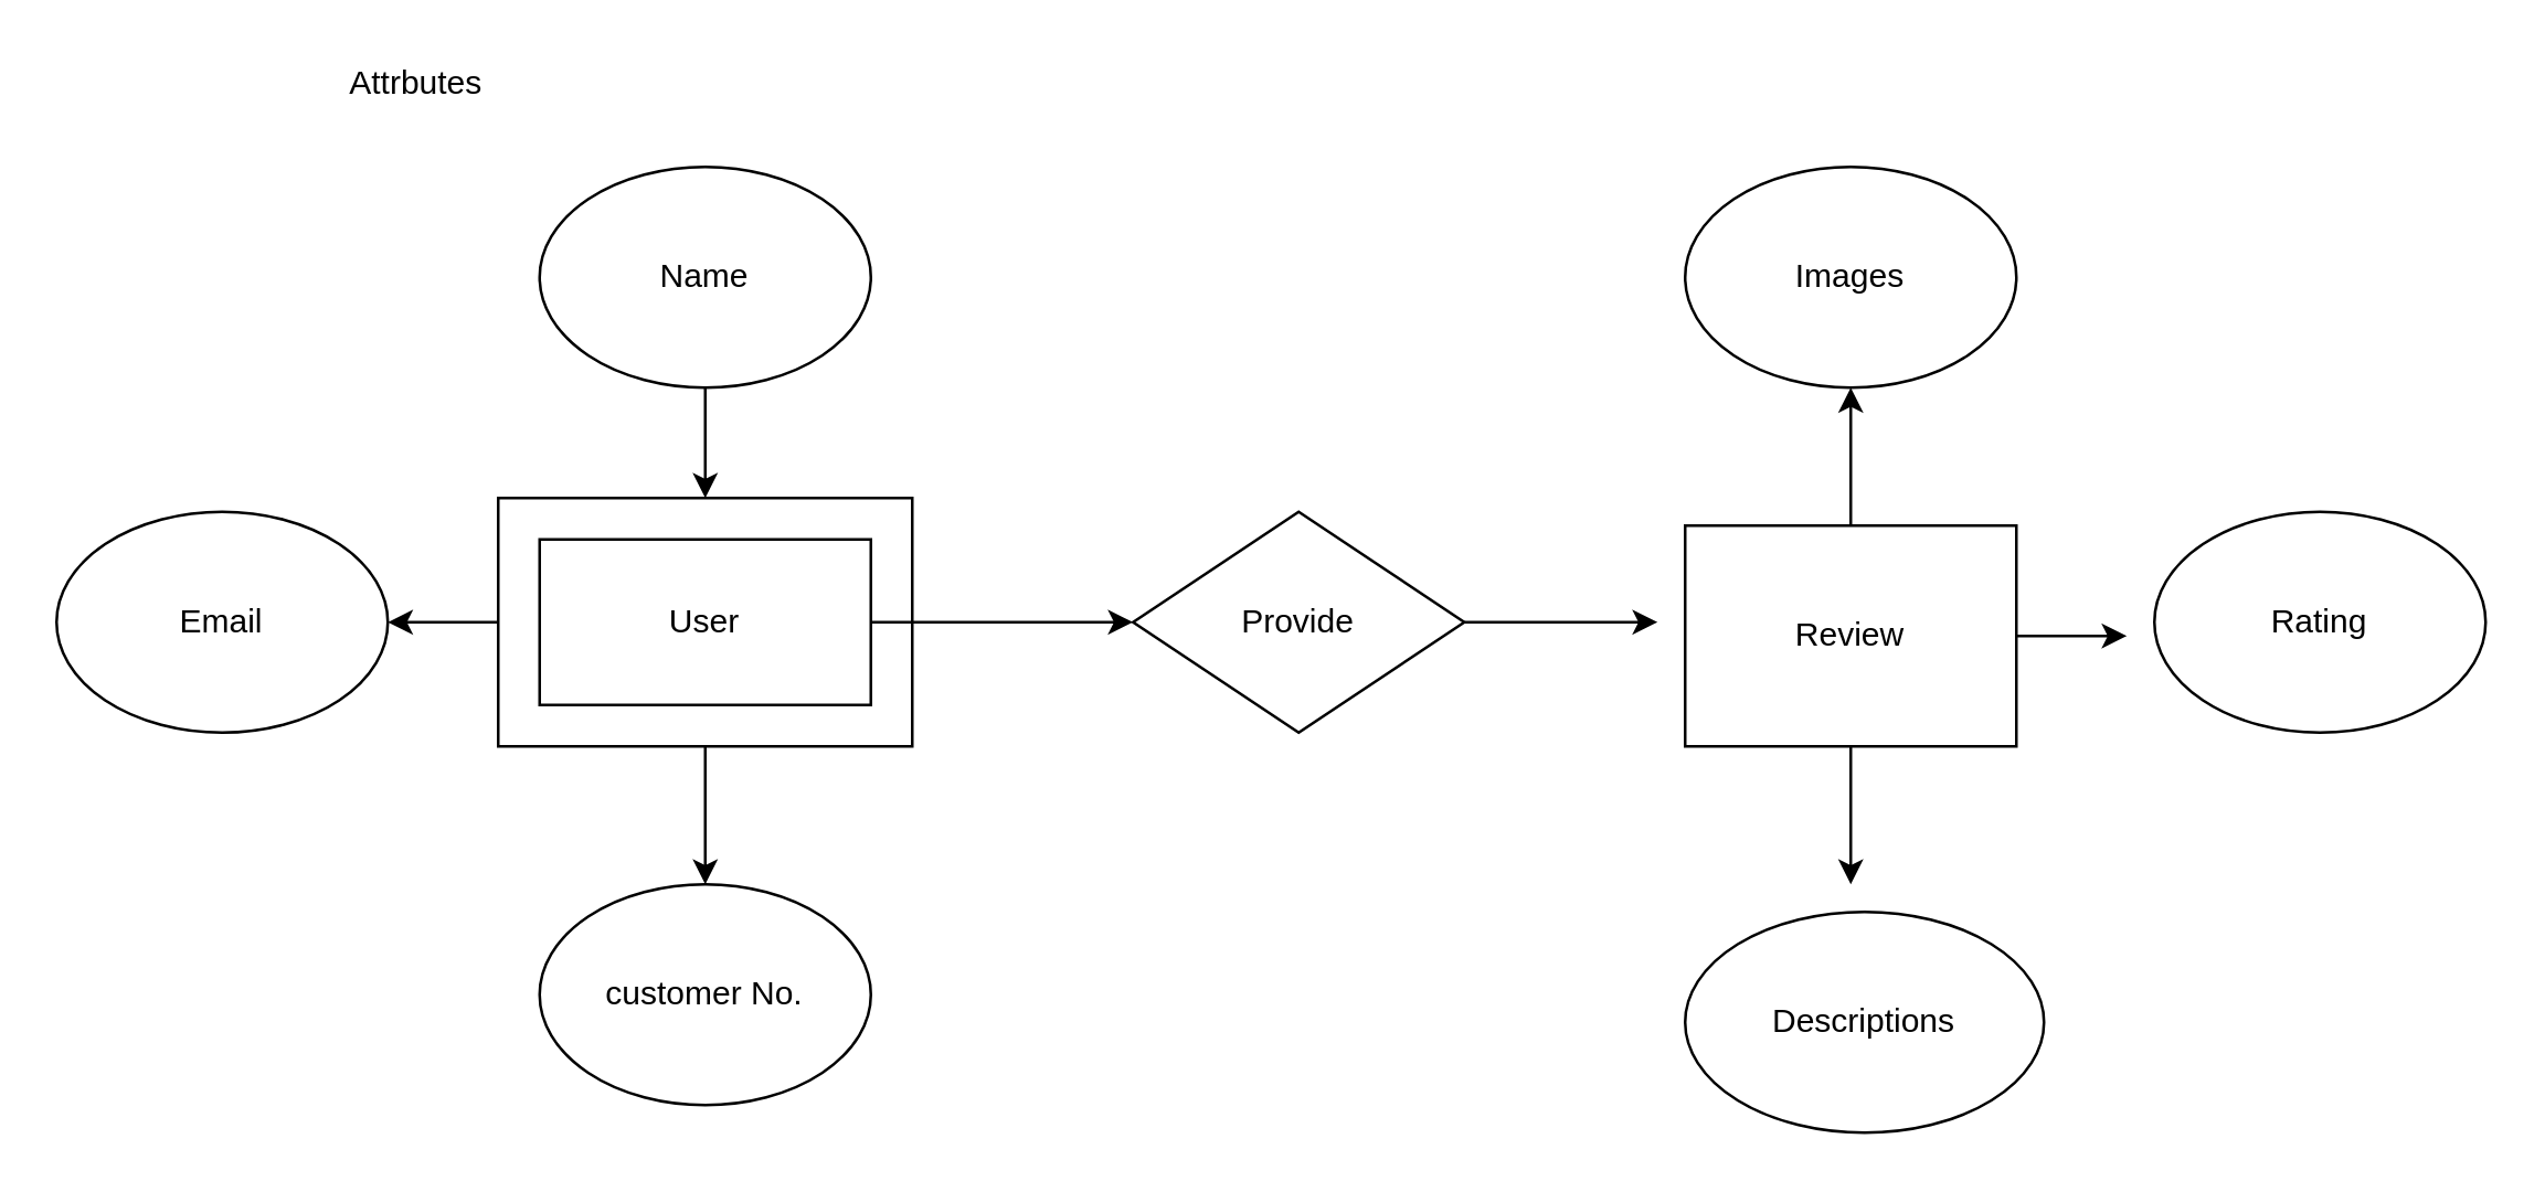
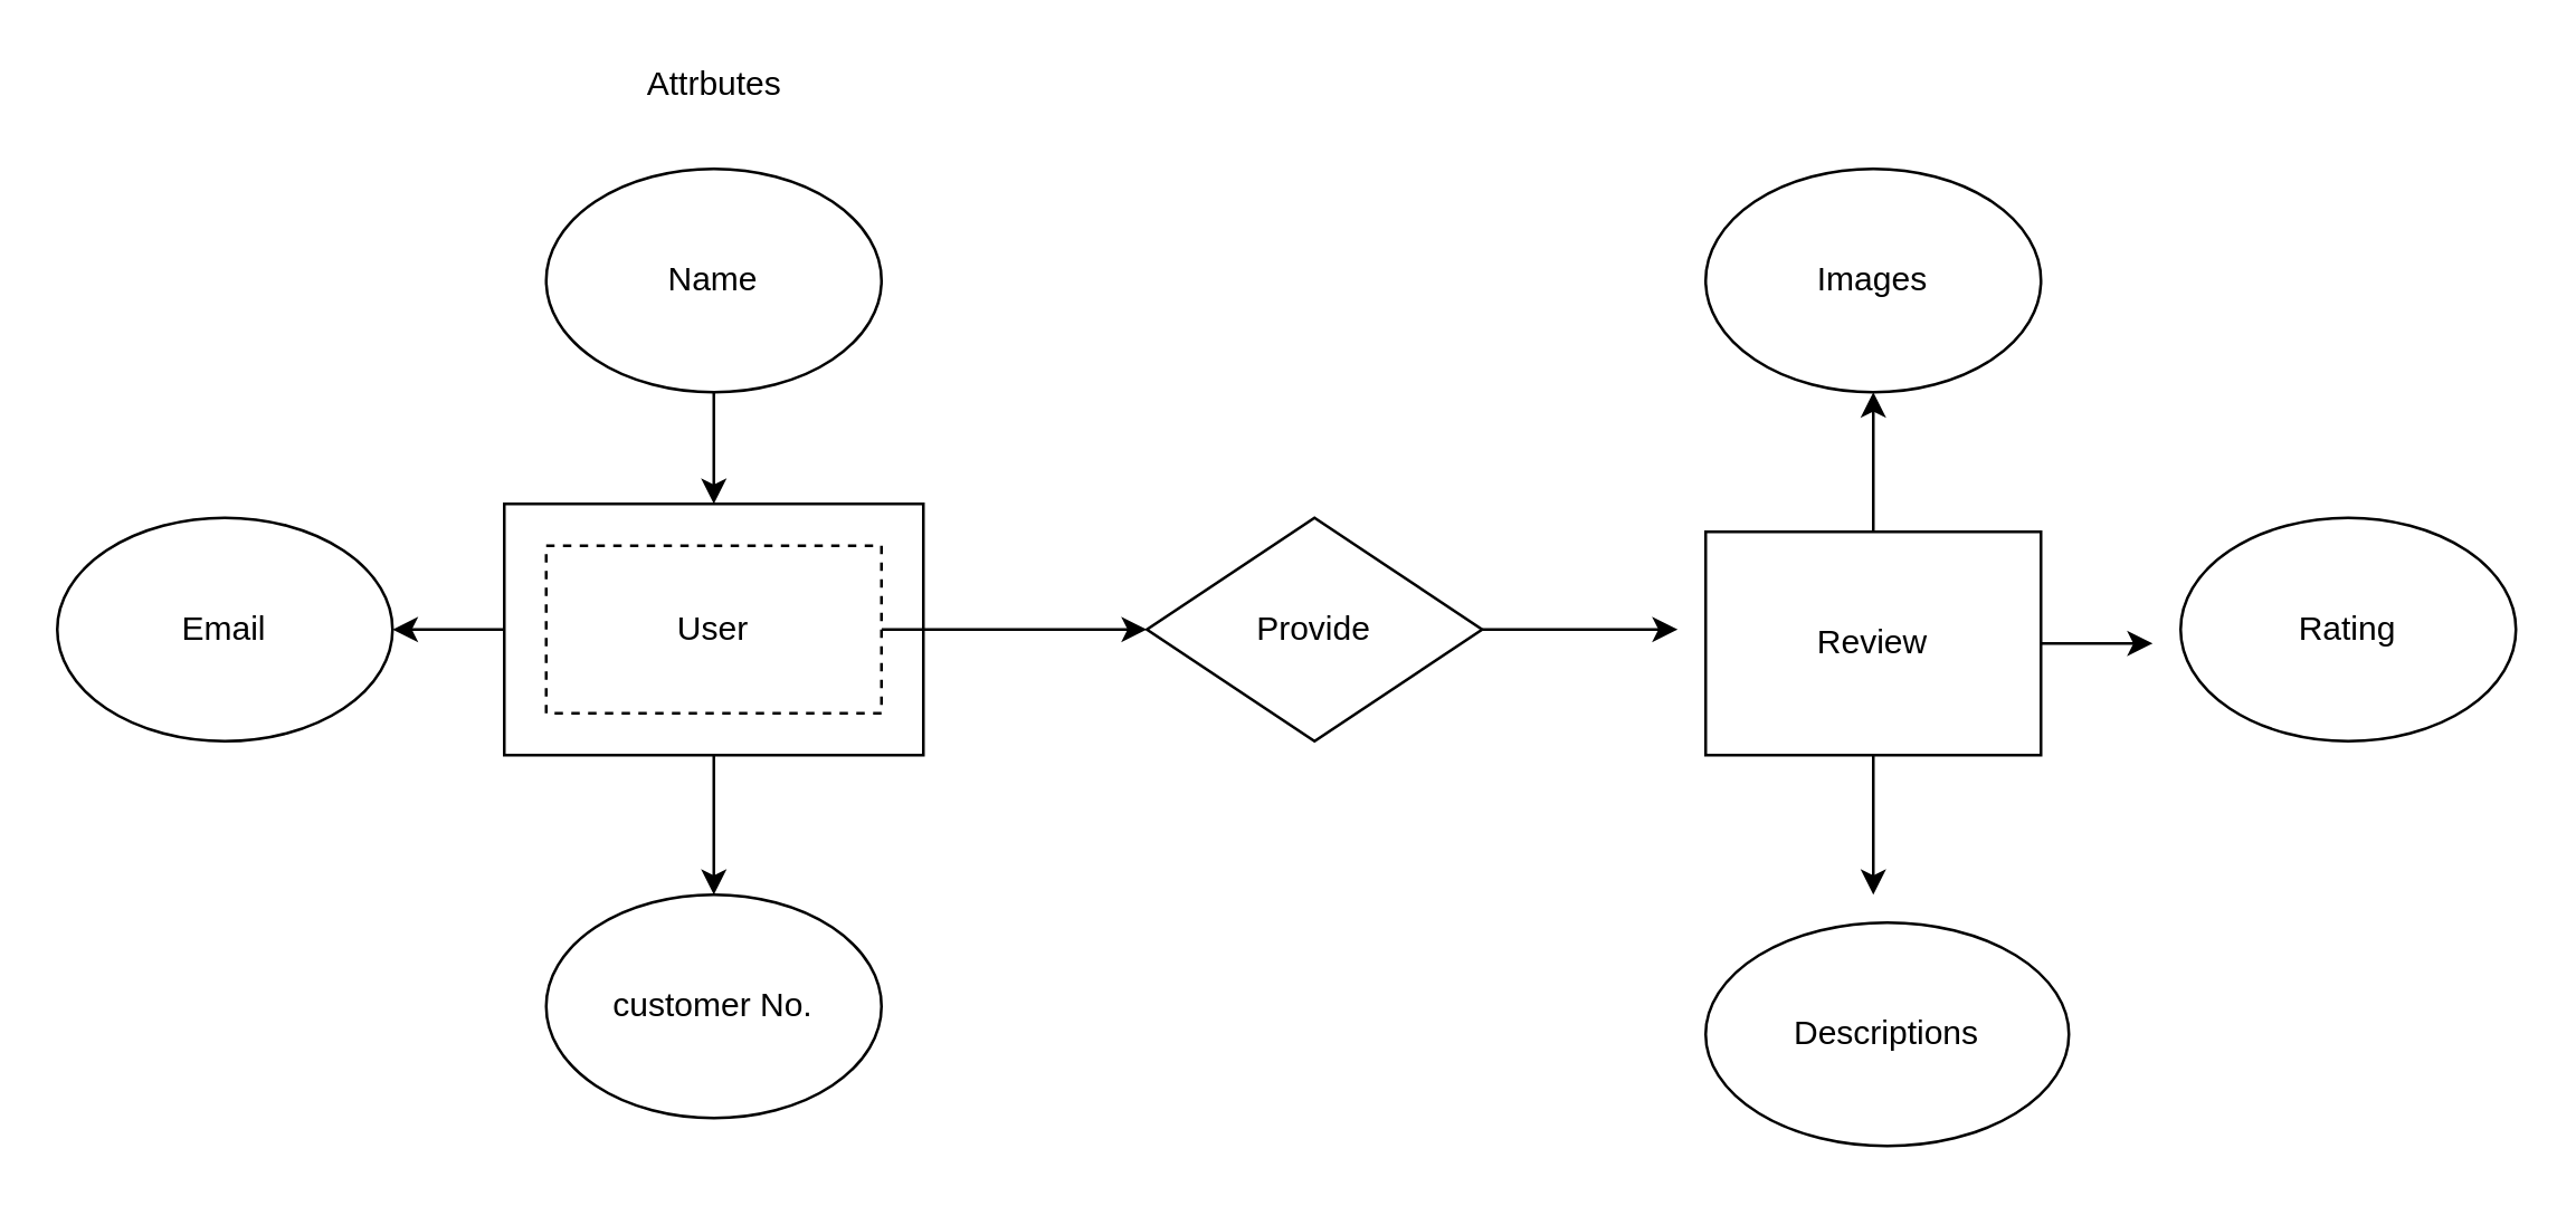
- <mxCell id="20" value="Attrbutes" style="text;html=1;align=center;verticalAlign=middle;resizable=0;points=[];autosize=1;strokeColor=none;fillColor=none;" vertex="1" parent="1"><mxGeometry x="120" y="20" width="60" height="20" as="geometry" /></mxCell>
+ <mxCell id="20" value="Attrbutes" style="text;html=1;align=center;verticalAlign=middle;resizable=0;points=[];autosize=1;strokeColor=none;fillColor=none;" vertex="1" parent="1"><mxGeometry x="225" y="20" width="60" height="20" as="geometry" /></mxCell>
- <mxCell id="8" value="User" style="rounded=0;whiteSpace=wrap;html=1;" vertex="1" parent="1"><mxGeometry x="195" y="195" width="120" height="60" as="geometry" /></mxCell>
+ <mxCell id="8" value="User" style="rounded=0;whiteSpace=wrap;html=1;dashed=1;" vertex="1" parent="1"><mxGeometry x="195" y="195" width="120" height="60" as="geometry" /></mxCell>
